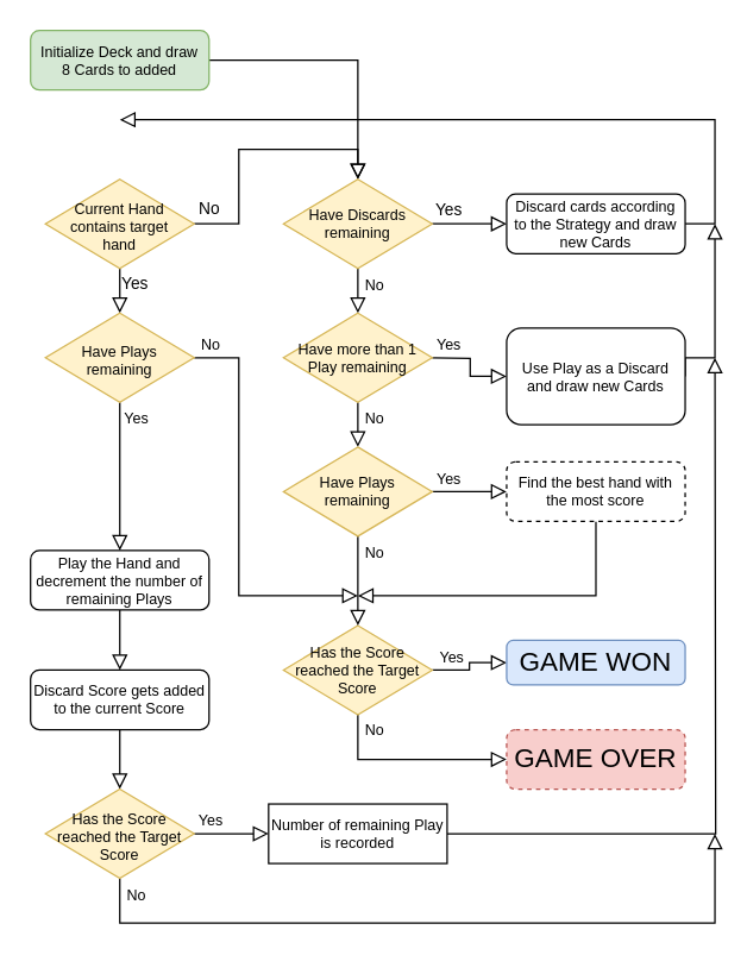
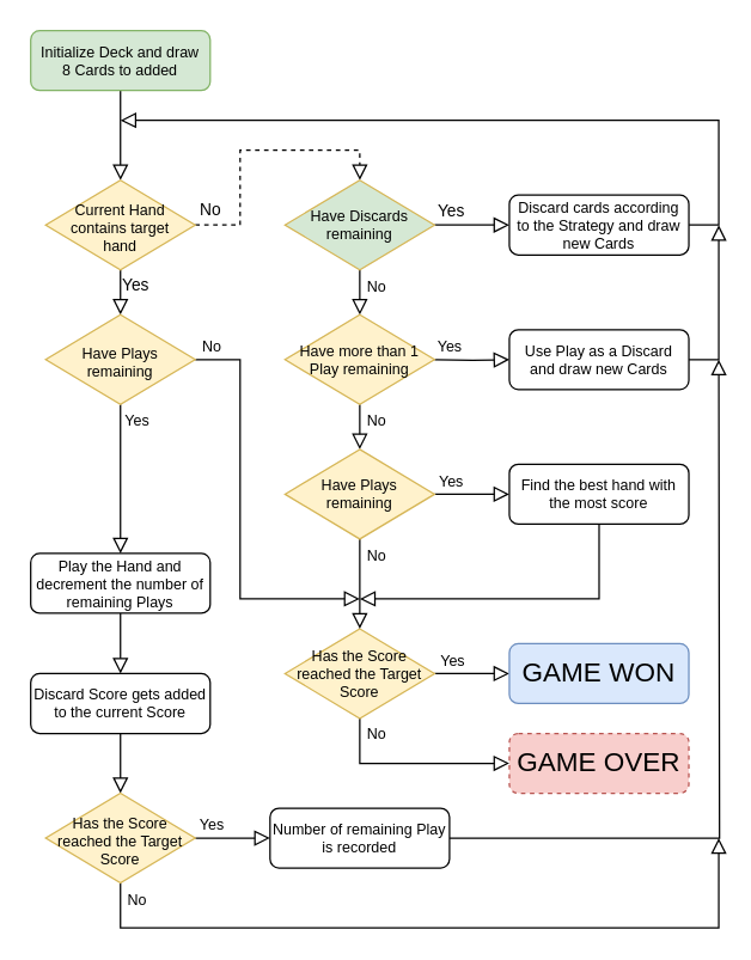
- <mxCell id="2" value="" style="rounded=0;html=1;jettySize=auto;orthogonalLoop=1;fontSize=11;endArrow=block;endFill=0;endSize=8;strokeWidth=1;shadow=0;labelBackgroundColor=none;edgeStyle=orthogonalEdgeStyle;" parent="1" source="3" target="11" edge="1"><mxGeometry relative="1" as="geometry" /></mxCell>
+ <mxCell id="2" value="" style="rounded=0;html=1;jettySize=auto;orthogonalLoop=1;fontSize=11;endArrow=block;endFill=0;endSize=8;strokeWidth=1;shadow=0;labelBackgroundColor=none;edgeStyle=orthogonalEdgeStyle;" parent="1" source="3" target="6" edge="1"><mxGeometry relative="1" as="geometry" /></mxCell>
- <mxCell id="5" value="No" style="edgeStyle=orthogonalEdgeStyle;rounded=0;html=1;jettySize=auto;orthogonalLoop=1;fontSize=11;endArrow=block;endFill=0;endSize=8;strokeWidth=1;shadow=0;labelBackgroundColor=none;entryX=0.5;entryY=0;entryDx=0;entryDy=0;" parent="1" source="6" target="11" edge="1"><mxGeometry x="-0.889" y="10" relative="1" as="geometry"><mxPoint as="offset" /><mxPoint x="180" y="150" as="targetPoint" /></mxGeometry></mxCell>
+ <mxCell id="5" value="No" style="edgeStyle=orthogonalEdgeStyle;rounded=0;html=1;jettySize=auto;orthogonalLoop=1;fontSize=11;endArrow=block;endFill=0;endSize=8;strokeWidth=1;shadow=0;labelBackgroundColor=none;entryX=0.5;entryY=0;entryDx=0;entryDy=0;dashed=1;" parent="1" source="6" target="11" edge="1"><mxGeometry x="-0.889" y="10" relative="1" as="geometry"><mxPoint as="offset" /><mxPoint x="180" y="150" as="targetPoint" /></mxGeometry></mxCell>
- <mxCell id="11" value="Have Discards remaining" style="rhombus;html=1;shadow=0;align=center;strokeWidth=1;spacing=6;spacingTop=0;spacingLeft=0;spacingRight=0;whiteSpace=wrap;fontSize=10;fillColor=#fff2cc;strokeColor=#d6b656;" vertex="1" parent="1"><mxGeometry x="190" y="120" width="100" height="60" as="geometry" /></mxCell>
+ <mxCell id="11" value="Have Discards remaining" style="rhombus;html=1;shadow=0;align=center;strokeWidth=1;spacing=6;spacingTop=0;spacingLeft=0;spacingRight=0;whiteSpace=wrap;fontSize=10;fillColor=#d5e8d4;strokeColor=#d6b656;" vertex="1" parent="1"><mxGeometry x="190" y="120" width="100" height="60" as="geometry" /></mxCell>
- <mxCell id="20" value="Use Play as a Discard&lt;div&gt;and draw&amp;nbsp;&lt;span style=&quot;background-color: transparent; color: light-dark(rgb(0, 0, 0), rgb(255, 255, 255));&quot;&gt;new Cards&lt;/span&gt;&lt;/div&gt;" style="rounded=1;whiteSpace=wrap;html=1;fontSize=10;glass=0;strokeWidth=1;shadow=0;" vertex="1" parent="1"><mxGeometry x="340" y="220" width="120" height="65" as="geometry" /></mxCell>
+ <mxCell id="20" value="Use Play as a Discard&lt;div&gt;and draw&amp;nbsp;&lt;span style=&quot;background-color: transparent; color: light-dark(rgb(0, 0, 0), rgb(255, 255, 255));&quot;&gt;new Cards&lt;/span&gt;&lt;/div&gt;" style="rounded=1;whiteSpace=wrap;html=1;fontSize=10;glass=0;strokeWidth=1;shadow=0;" vertex="1" parent="1"><mxGeometry x="340" y="220" width="120" height="40" as="geometry" /></mxCell>
- <mxCell id="50" value="Find the best hand with the most score" style="rounded=1;whiteSpace=wrap;html=1;fontSize=10;glass=0;strokeWidth=1;shadow=0;dashed=1;" vertex="1" parent="1"><mxGeometry x="340" y="310" width="120" height="40" as="geometry" /></mxCell>
+ <mxCell id="50" value="Find the best hand with the most score" style="rounded=1;whiteSpace=wrap;html=1;fontSize=10;glass=0;strokeWidth=1;shadow=0;" vertex="1" parent="1"><mxGeometry x="340" y="310" width="120" height="40" as="geometry" /></mxCell>
- <mxCell id="43" value="GAME WON" style="rounded=1;whiteSpace=wrap;html=1;fontSize=18;glass=0;strokeWidth=1;shadow=0;fillColor=#dae8fc;strokeColor=#6c8ebf;" vertex="1" parent="1"><mxGeometry x="340" y="430" width="120" height="30" as="geometry" /></mxCell>
+ <mxCell id="43" value="GAME WON" style="rounded=1;whiteSpace=wrap;html=1;fontSize=18;glass=0;strokeWidth=1;shadow=0;fillColor=#dae8fc;strokeColor=#6c8ebf;" vertex="1" parent="1"><mxGeometry x="340" y="430" width="120" height="40" as="geometry" /></mxCell>
- <mxCell id="37" value="Number of remaining Play is recorded" style="whiteSpace=wrap;html=1;fontSize=10;glass=0;strokeWidth=1;shadow=0;rounded=0;" vertex="1" parent="1"><mxGeometry x="180" y="540" width="120" height="40" as="geometry" /></mxCell>
+ <mxCell id="37" value="Number of remaining Play is recorded" style="rounded=1;whiteSpace=wrap;html=1;fontSize=10;glass=0;strokeWidth=1;shadow=0;" vertex="1" parent="1"><mxGeometry x="180" y="540" width="120" height="40" as="geometry" /></mxCell>
